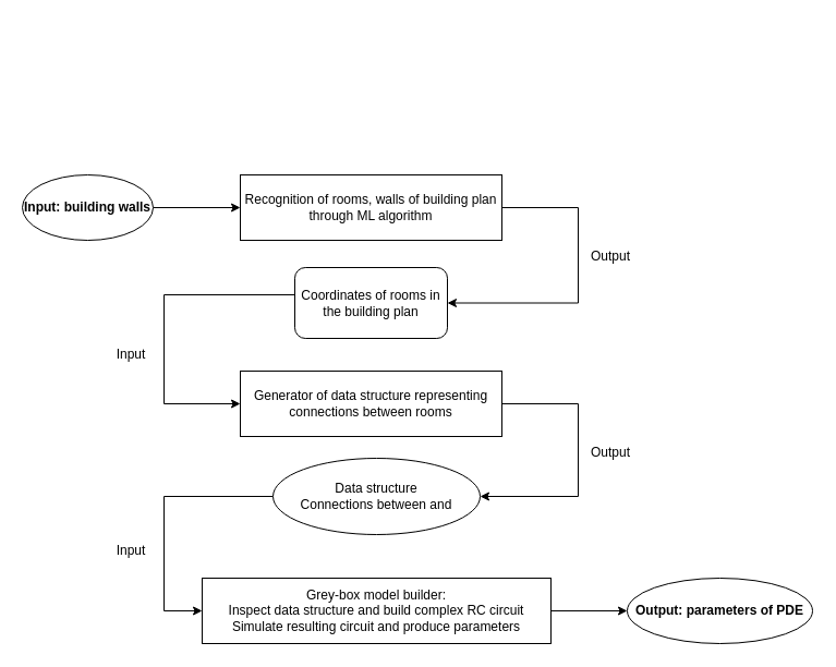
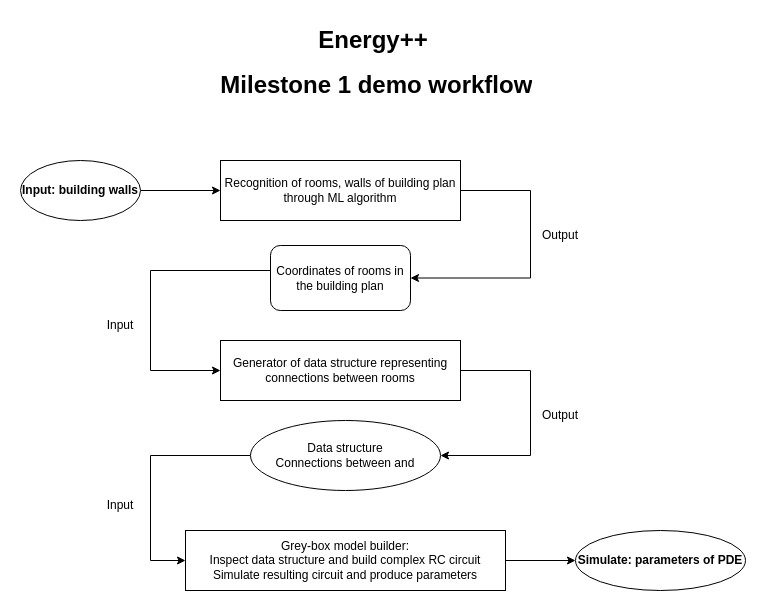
+ <mxCell id="4" value="&lt;h1 style=&quot;&quot;&gt;Energy++&lt;/h1&gt;&lt;h1&gt;&amp;nbsp;Milestone 1 demo workflow&lt;/h1&gt;" style="text;html=1;strokeColor=none;fillColor=none;spacing=5;spacingTop=-20;whiteSpace=wrap;overflow=hidden;rounded=0;align=center;" vertex="1" parent="1"><mxGeometry x="158" y="20" width="430" height="100" as="geometry" /></mxCell>
- <mxCell id="19" value="&lt;b&gt;Output: parameters of PDE&lt;/b&gt;" style="ellipse;whiteSpace=wrap;html=1;rounded=0;" vertex="1" parent="1"><mxGeometry x="575" y="530" width="170" height="60" as="geometry" /></mxCell>
+ <mxCell id="19" value="&lt;b&gt;Simulate: parameters of PDE&lt;/b&gt;" style="ellipse;whiteSpace=wrap;html=1;rounded=0;" vertex="1" parent="1"><mxGeometry x="575" y="530" width="170" height="60" as="geometry" /></mxCell>
